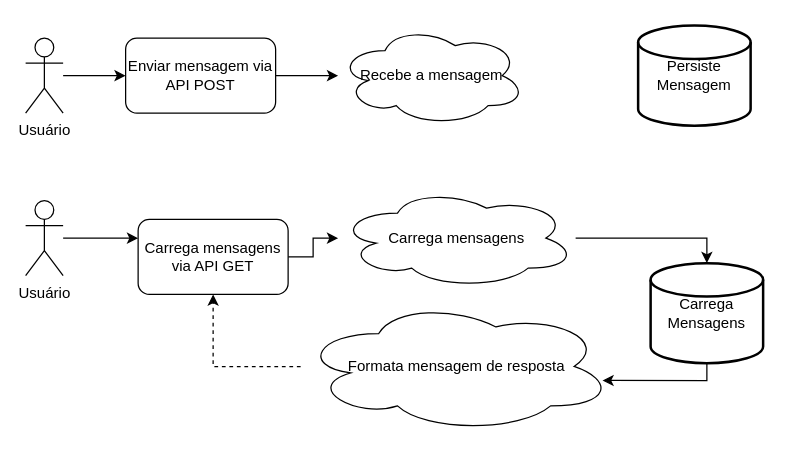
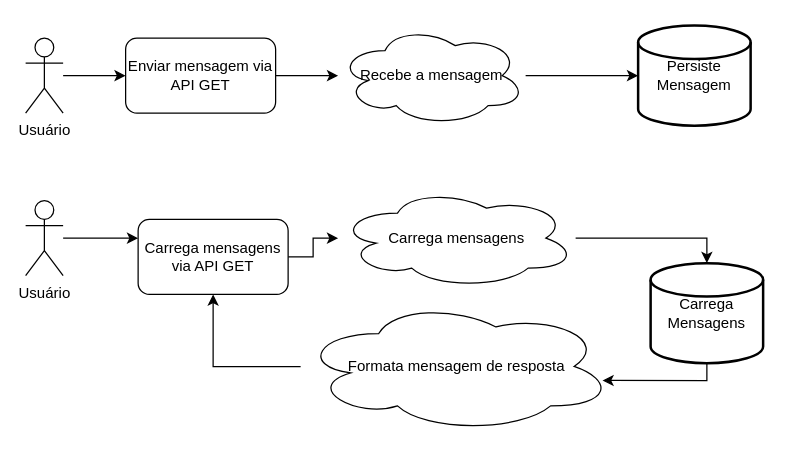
- <mxCell id="5" value="Enviar mensagem via API POST" style="rounded=1;whiteSpace=wrap;html=1;" vertex="1" parent="1"><mxGeometry x="100" y="30" width="120" height="60" as="geometry" /></mxCell>
+ <mxCell id="5" value="Enviar mensagem via API GET" style="rounded=1;whiteSpace=wrap;html=1;" vertex="1" parent="1"><mxGeometry x="100" y="30" width="120" height="60" as="geometry" /></mxCell>
+ <mxCell id="6" style="edgeStyle=orthogonalEdgeStyle;rounded=0;orthogonalLoop=1;jettySize=auto;html=1;entryX=0;entryY=0.5;entryDx=0;entryDy=0;entryPerimeter=0;" edge="1" parent="1" source="7" target="8"><mxGeometry relative="1" as="geometry" /></mxCell>
- <mxCell id="17" style="edgeStyle=orthogonalEdgeStyle;rounded=0;orthogonalLoop=1;jettySize=auto;html=1;dashed=1;" edge="1" parent="1" source="18" target="12"><mxGeometry relative="1" as="geometry" /></mxCell>
+ <mxCell id="17" style="edgeStyle=orthogonalEdgeStyle;rounded=0;orthogonalLoop=1;jettySize=auto;html=1;" edge="1" parent="1" source="18" target="12"><mxGeometry relative="1" as="geometry" /></mxCell>
